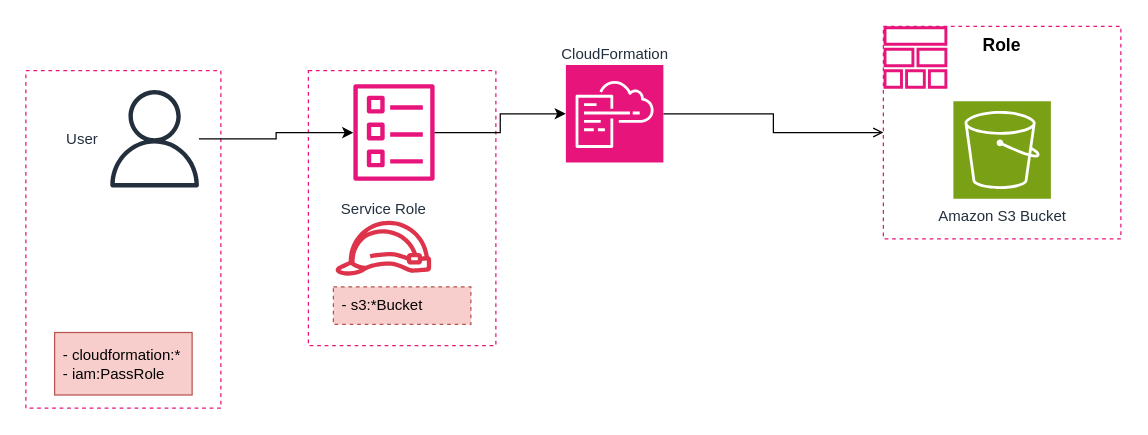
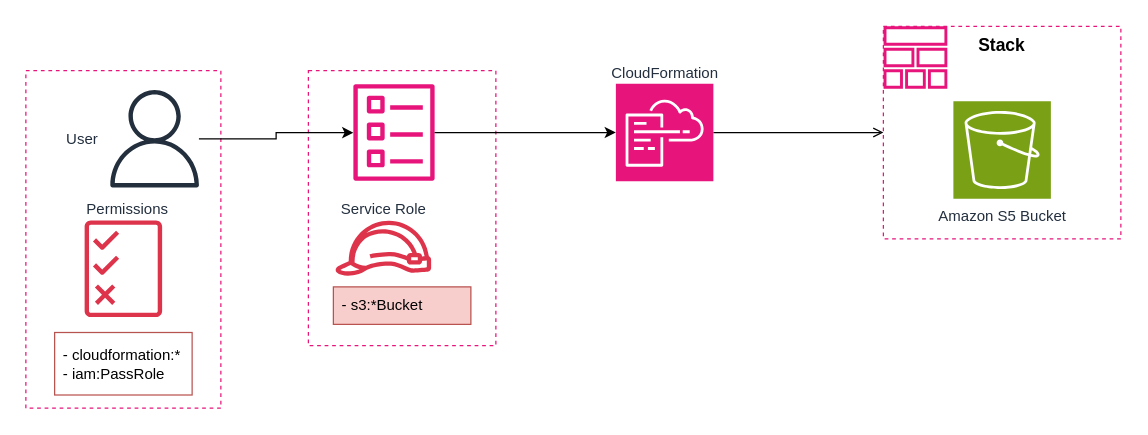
- <mxCell id="12" value="Role" style="rounded=0;whiteSpace=wrap;html=1;fillColor=none;strokeColor=#E7157B;dashed=1;verticalAlign=top;fontStyle=1;fontSize=14;" parent="1" vertex="1"><mxGeometry x="706" y="20.5" width="190" height="170" as="geometry" /></mxCell>
+ <mxCell id="12" value="Stack" style="rounded=0;whiteSpace=wrap;html=1;fillColor=none;strokeColor=#E7157B;dashed=1;verticalAlign=top;fontStyle=1;fontSize=14;" parent="1" vertex="1"><mxGeometry x="706" y="20.5" width="190" height="170" as="geometry" /></mxCell>
- <mxCell id="9" value="CloudFormation" style="sketch=0;points=[[0,0,0],[0.25,0,0],[0.5,0,0],[0.75,0,0],[1,0,0],[0,1,0],[0.25,1,0],[0.5,1,0],[0.75,1,0],[1,1,0],[0,0.25,0],[0,0.5,0],[0,0.75,0],[1,0.25,0],[1,0.5,0],[1,0.75,0]];points=[[0,0,0],[0.25,0,0],[0.5,0,0],[0.75,0,0],[1,0,0],[0,1,0],[0.25,1,0],[0.5,1,0],[0.75,1,0],[1,1,0],[0,0.25,0],[0,0.5,0],[0,0.75,0],[1,0.25,0],[1,0.5,0],[1,0.75,0]];outlineConnect=0;fontColor=#232F3E;fillColor=#E7157B;strokeColor=#ffffff;dashed=0;verticalLabelPosition=top;verticalAlign=bottom;align=center;html=1;fontSize=12;fontStyle=0;aspect=fixed;shape=mxgraph.aws4.resourceIcon;resIcon=mxgraph.aws4.cloudformation;labelPosition=center;" parent="1" vertex="1"><mxGeometry x="452" y="51.5" width="78" height="78" as="geometry" /></mxCell>
+ <mxCell id="9" value="CloudFormation" style="sketch=0;points=[[0,0,0],[0.25,0,0],[0.5,0,0],[0.75,0,0],[1,0,0],[0,1,0],[0.25,1,0],[0.5,1,0],[0.75,1,0],[1,1,0],[0,0.25,0],[0,0.5,0],[0,0.75,0],[1,0.25,0],[1,0.5,0],[1,0.75,0]];points=[[0,0,0],[0.25,0,0],[0.5,0,0],[0.75,0,0],[1,0,0],[0,1,0],[0.25,1,0],[0.5,1,0],[0.75,1,0],[1,1,0],[0,0.25,0],[0,0.5,0],[0,0.75,0],[1,0.25,0],[1,0.5,0],[1,0.75,0]];outlineConnect=0;fontColor=#232F3E;fillColor=#E7157B;strokeColor=#ffffff;dashed=0;verticalLabelPosition=top;verticalAlign=bottom;align=center;html=1;fontSize=12;fontStyle=0;aspect=fixed;shape=mxgraph.aws4.resourceIcon;resIcon=mxgraph.aws4.cloudformation;labelPosition=center;" parent="1" vertex="1"><mxGeometry x="492" y="66.5" width="78" height="78" as="geometry" /></mxCell>
- <mxCell id="13" value="Amazon S3 Bucket" style="sketch=0;points=[[0,0,0],[0.25,0,0],[0.5,0,0],[0.75,0,0],[1,0,0],[0,1,0],[0.25,1,0],[0.5,1,0],[0.75,1,0],[1,1,0],[0,0.25,0],[0,0.5,0],[0,0.75,0],[1,0.25,0],[1,0.5,0],[1,0.75,0]];outlineConnect=0;fontColor=#232F3E;fillColor=#7AA116;strokeColor=#ffffff;dashed=0;verticalLabelPosition=bottom;verticalAlign=top;align=center;html=1;fontSize=12;fontStyle=0;aspect=fixed;shape=mxgraph.aws4.resourceIcon;resIcon=mxgraph.aws4.s3;" parent="1" vertex="1"><mxGeometry x="762" y="80.5" width="78" height="78" as="geometry" /></mxCell>
+ <mxCell id="13" value="Amazon S5 Bucket" style="sketch=0;points=[[0,0,0],[0.25,0,0],[0.5,0,0],[0.75,0,0],[1,0,0],[0,1,0],[0.25,1,0],[0.5,1,0],[0.75,1,0],[1,1,0],[0,0.25,0],[0,0.5,0],[0,0.75,0],[1,0.25,0],[1,0.5,0],[1,0.75,0]];outlineConnect=0;fontColor=#232F3E;fillColor=#7AA116;strokeColor=#ffffff;dashed=0;verticalLabelPosition=bottom;verticalAlign=top;align=center;html=1;fontSize=12;fontStyle=0;aspect=fixed;shape=mxgraph.aws4.resourceIcon;resIcon=mxgraph.aws4.s3;" parent="1" vertex="1"><mxGeometry x="762" y="80.5" width="78" height="78" as="geometry" /></mxCell>
+ <mxCell id="4" value="Permissions" style="sketch=0;outlineConnect=0;fontColor=#232F3E;gradientColor=none;fillColor=#DD344C;strokeColor=none;dashed=0;verticalLabelPosition=top;verticalAlign=bottom;align=center;html=1;fontSize=12;fontStyle=0;aspect=fixed;pointerEvents=1;shape=mxgraph.aws4.permissions;labelPosition=center;spacingLeft=5;" parent="1" vertex="1"><mxGeometry x="67" y="175.5" width="62" height="78" as="geometry" /></mxCell>
- <mxCell id="15" value="- s3:*Bucket" style="whiteSpace=wrap;html=1;align=left;fillColor=#f8cecc;strokeColor=#b85450;spacingLeft=5;dashed=1;" parent="1" vertex="1"><mxGeometry x="266" y="229" width="110" height="30" as="geometry" /></mxCell>
+ <mxCell id="15" value="- s3:*Bucket" style="whiteSpace=wrap;html=1;align=left;fillColor=#f8cecc;strokeColor=#b85450;spacingLeft=5;" parent="1" vertex="1"><mxGeometry x="266" y="229" width="110" height="30" as="geometry" /></mxCell>
- <mxCell id="10" value="- cloudformation:*&lt;br&gt;- iam:PassRole" style="whiteSpace=wrap;html=1;align=left;fillColor=#f8cecc;strokeColor=#b85450;spacingLeft=5;" parent="1" vertex="1"><mxGeometry x="43" y="265.5" width="110" height="50" as="geometry" /></mxCell>
+ <mxCell id="10" value="- cloudformation:*&lt;br&gt;- iam:PassRole" style="whiteSpace=wrap;html=1;align=left;fillColor=#ffffff;strokeColor=#b85450;spacingLeft=5;" parent="1" vertex="1"><mxGeometry x="43" y="265.5" width="110" height="50" as="geometry" /></mxCell>
